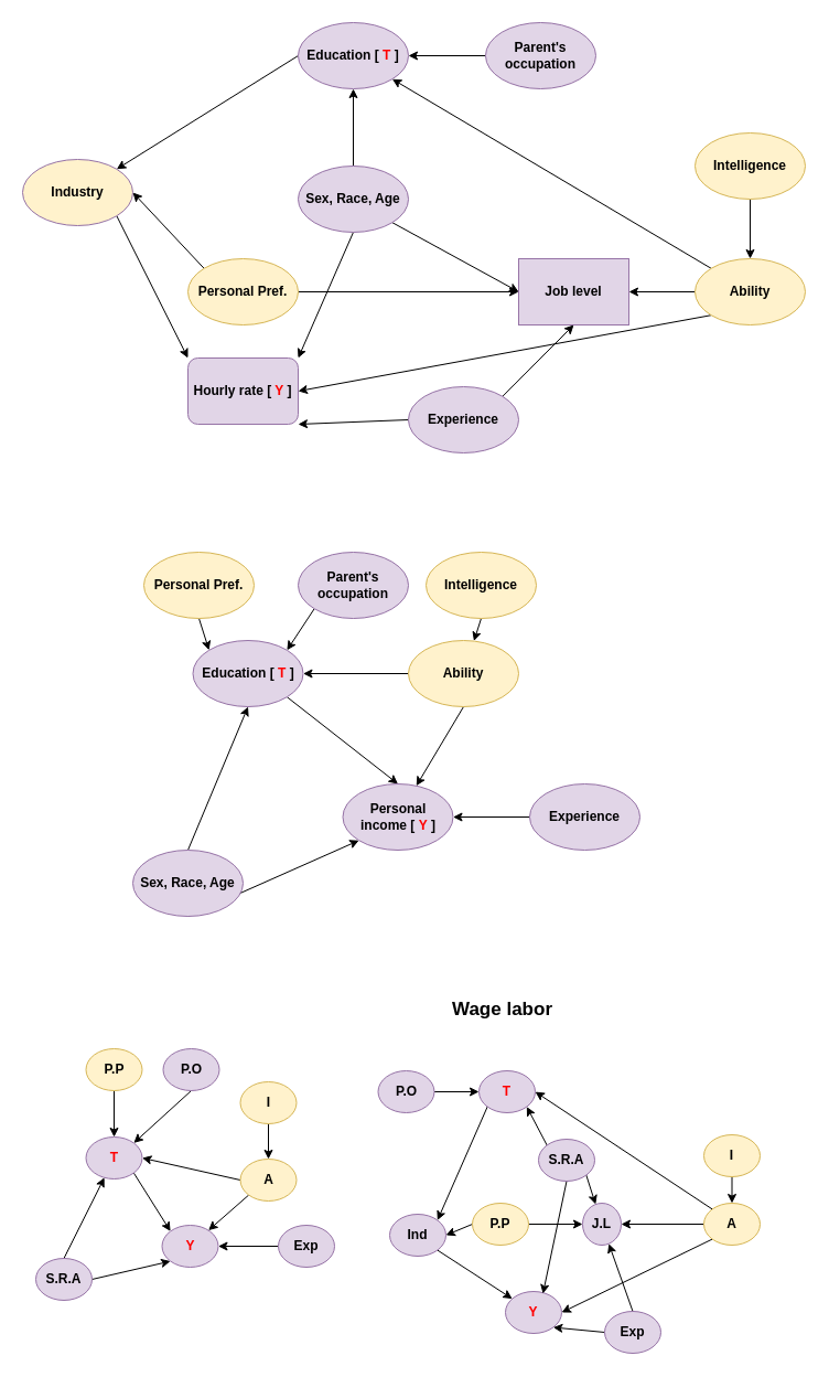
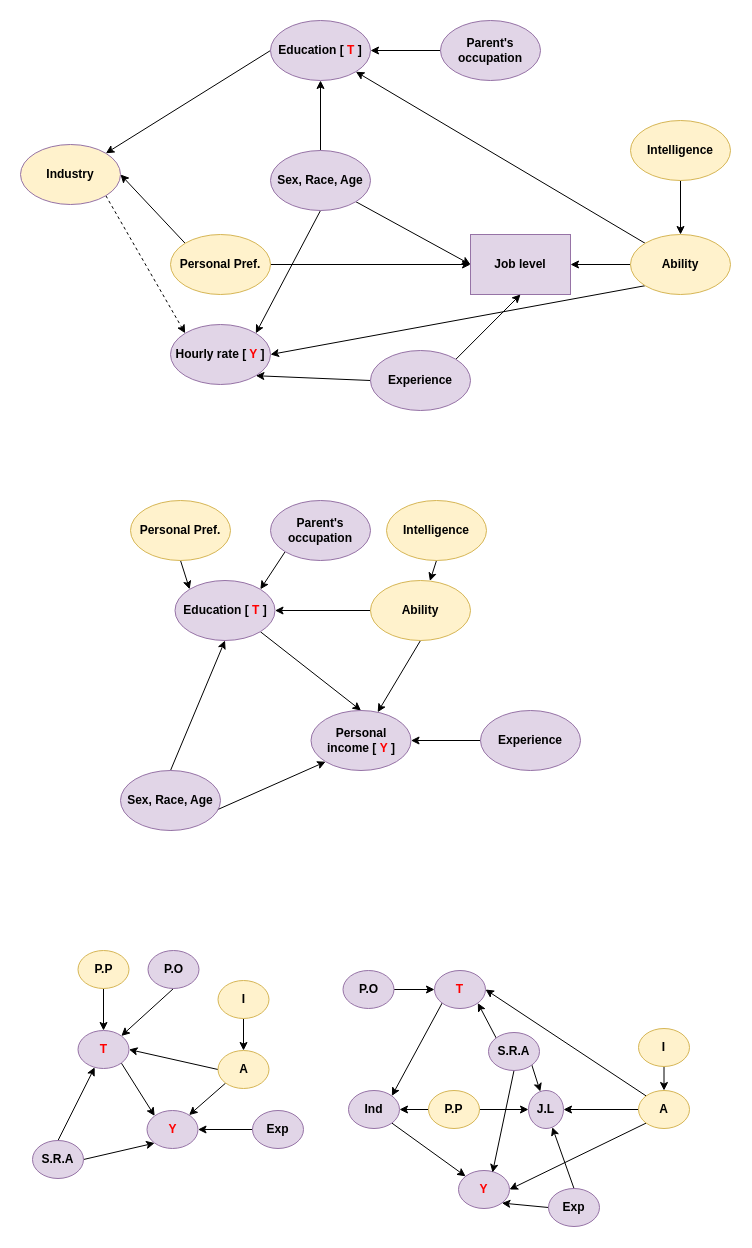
- <mxCell id="4" style="edgeStyle=none;rounded=0;orthogonalLoop=1;jettySize=auto;html=1;exitX=1;exitY=1;exitDx=0;exitDy=0;entryX=0;entryY=0;entryDx=0;entryDy=0;" edge="1" parent="1" source="5" target="17"><mxGeometry relative="1" as="geometry" /></mxCell>
+ <mxCell id="4" style="edgeStyle=none;rounded=0;orthogonalLoop=1;jettySize=auto;html=1;exitX=1;exitY=1;exitDx=0;exitDy=0;entryX=0;entryY=0;entryDx=0;entryDy=0;dashed=1;" edge="1" parent="1" source="5" target="17"><mxGeometry relative="1" as="geometry" /></mxCell>
- <mxCell id="17" value="&lt;b&gt;Hourly rate [ &lt;font color=&quot;#ff0000&quot;&gt;Y&lt;/font&gt; ]&lt;/b&gt;" style="whiteSpace=wrap;html=1;fillColor=#e1d5e7;strokeColor=#9673a6;rounded=1;" parent="1" vertex="1"><mxGeometry x="170" y="324" width="100" height="60" as="geometry" /></mxCell>
+ <mxCell id="17" value="&lt;b&gt;Hourly rate [ &lt;font color=&quot;#ff0000&quot;&gt;Y&lt;/font&gt; ]&lt;/b&gt;" style="ellipse;whiteSpace=wrap;html=1;fillColor=#e1d5e7;strokeColor=#9673a6;" parent="1" vertex="1"><mxGeometry x="170" y="324" width="100" height="60" as="geometry" /></mxCell>
- <mxCell id="84" value="&lt;b&gt;&lt;font style=&quot;font-size: 17px;&quot;&gt;Wage labor&lt;/font&gt;&lt;/b&gt;" style="text;strokeColor=none;fillColor=none;align=left;verticalAlign=middle;spacingLeft=4;spacingRight=4;overflow=hidden;points=[[0,0.5],[1,0.5]];portConstraint=eastwest;rotatable=0;whiteSpace=wrap;html=1;" vertex="1" parent="1"><mxGeometry x="403.5" y="900" width="160" height="30" as="geometry" /></mxCell>
- <mxCell id="27" value="&lt;b&gt;Ind&lt;/b&gt;" style="ellipse;whiteSpace=wrap;html=1;fillColor=#e1d5e7;strokeColor=#9673a6;" parent="1" vertex="1"><mxGeometry x="353" y="1100" width="51" height="38" as="geometry" /></mxCell>
+ <mxCell id="27" value="&lt;b&gt;Ind&lt;/b&gt;" style="ellipse;whiteSpace=wrap;html=1;fillColor=#e1d5e7;strokeColor=#9673a6;" parent="1" vertex="1"><mxGeometry x="348" y="1090" width="51" height="38" as="geometry" /></mxCell>
